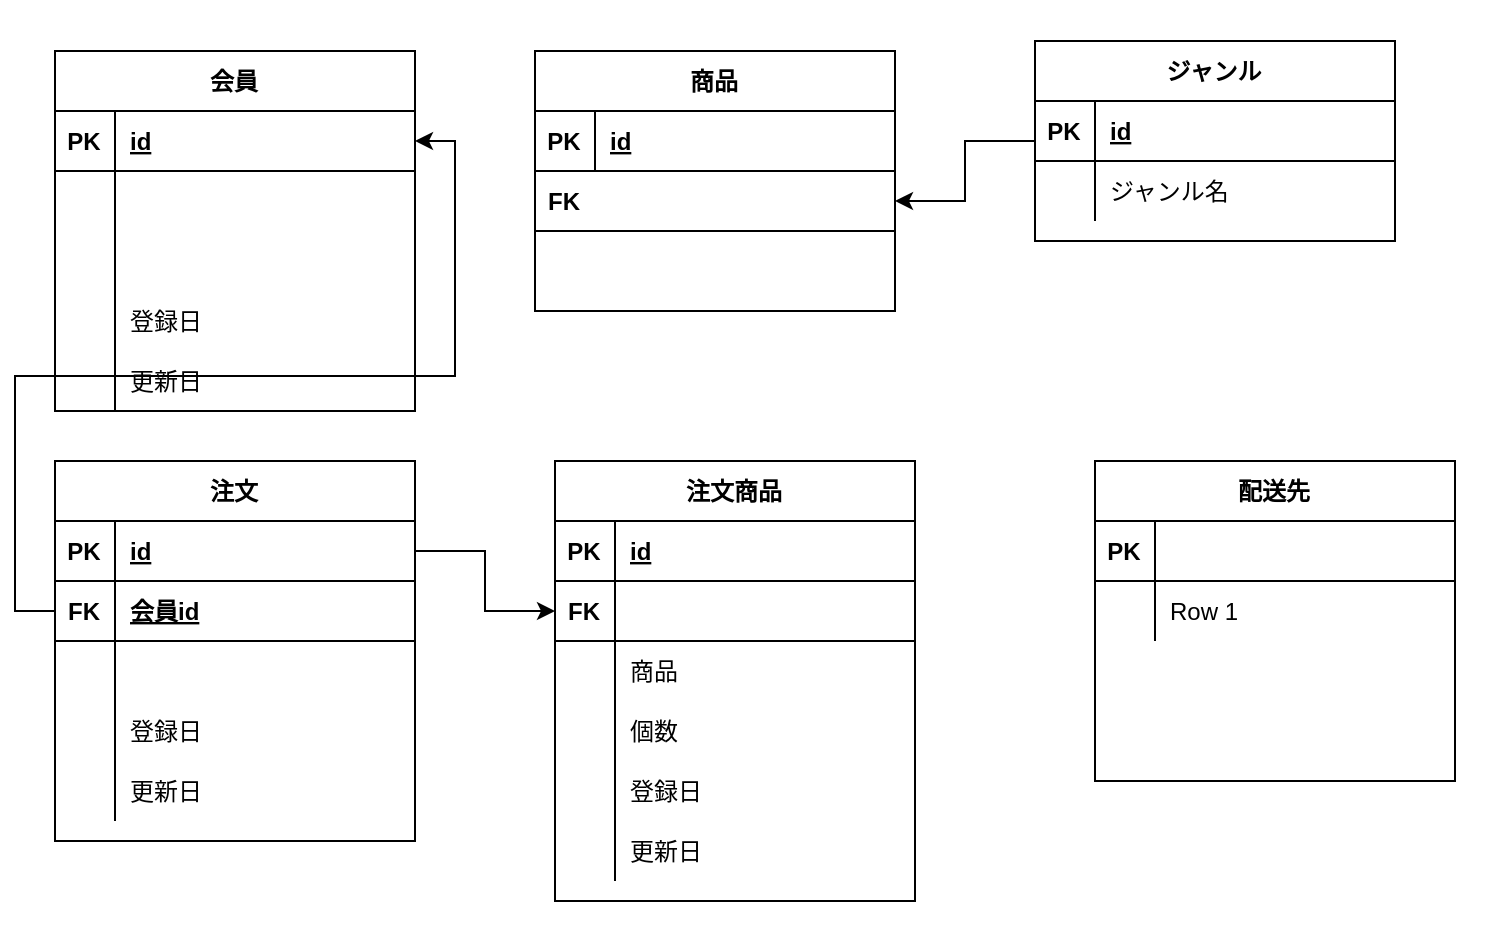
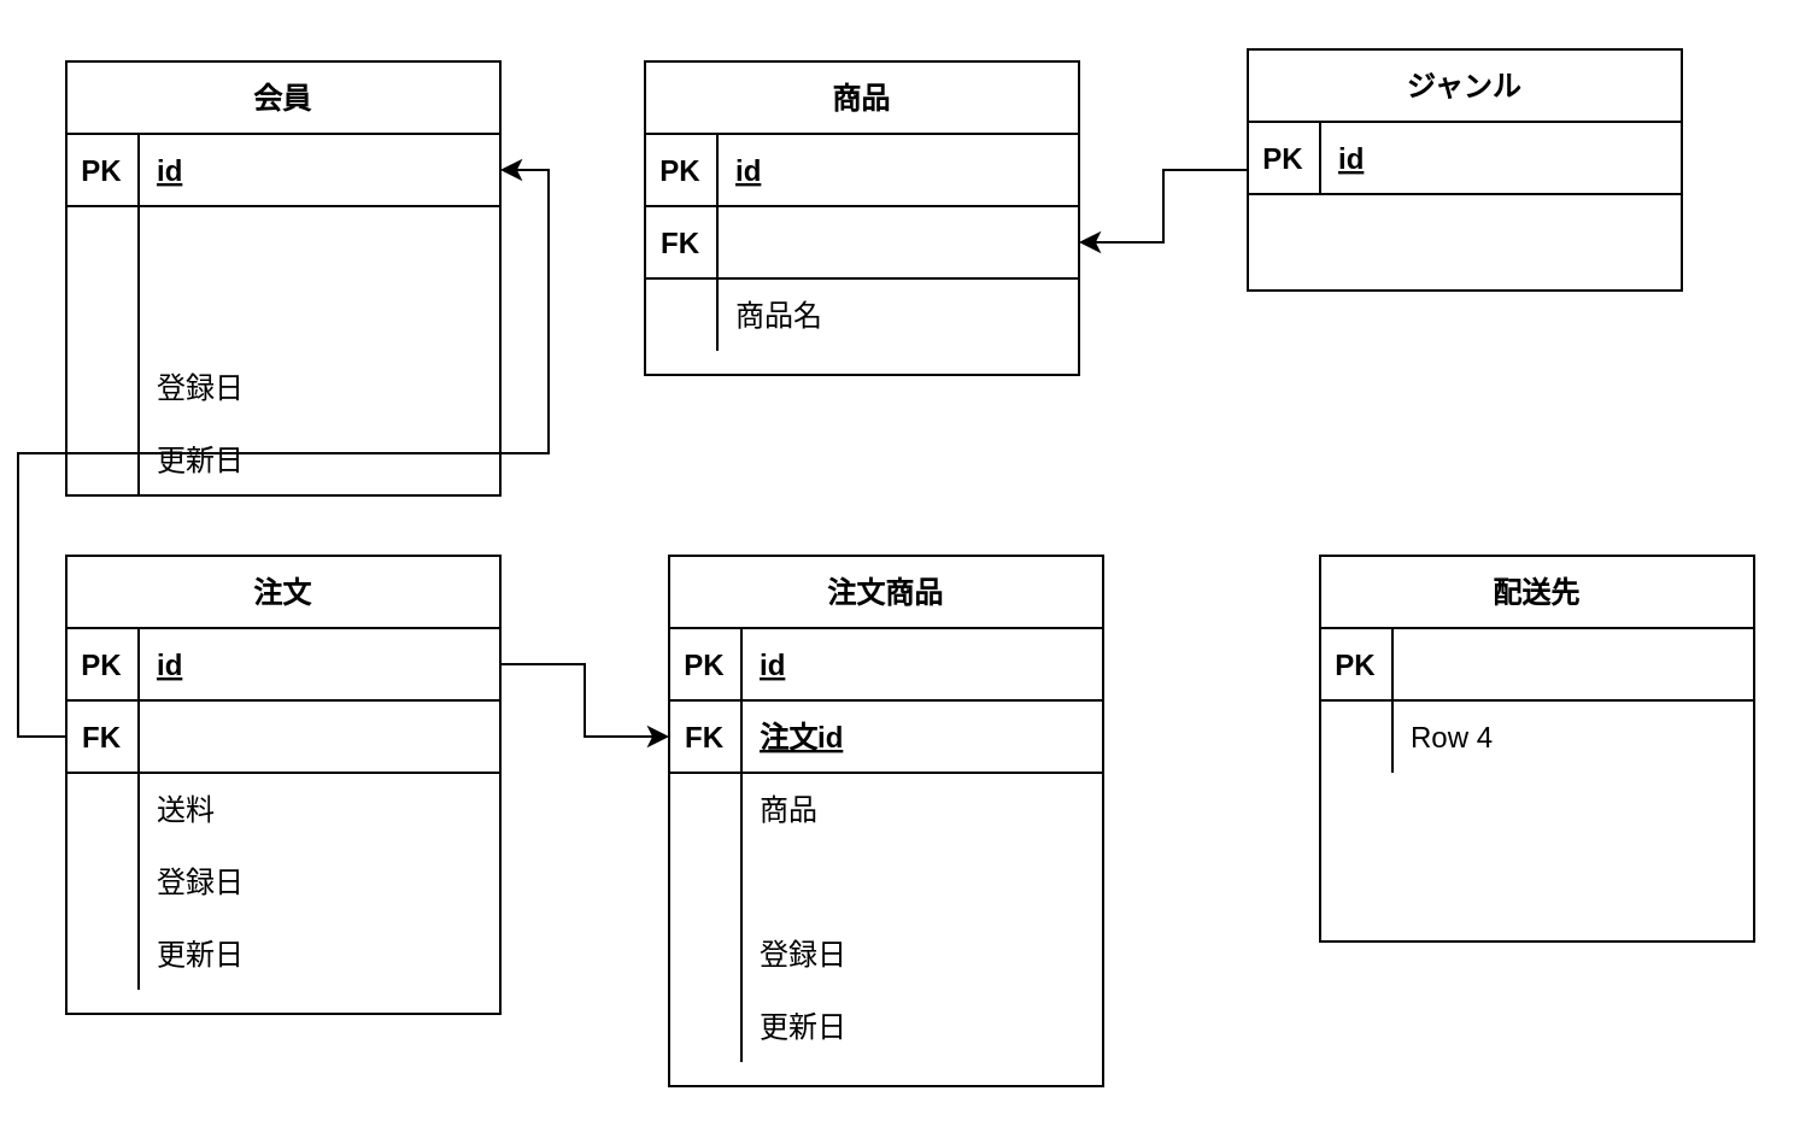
- <mxCell id="32" value="ジャンル名" style="shape=partialRectangle;connectable=0;fillColor=none;top=0;left=0;bottom=0;right=0;align=left;spacingLeft=6;overflow=hidden;" vertex="1" parent="30"><mxGeometry x="30" width="150" height="30" as="geometry" /></mxCell>
+ <mxCell id="24" value="商品名" style="shape=partialRectangle;connectable=0;fillColor=none;top=0;left=0;bottom=0;right=0;align=left;spacingLeft=6;overflow=hidden;" vertex="1" parent="22"><mxGeometry x="30" width="150" height="30" as="geometry" /></mxCell>
- <mxCell id="39" value="会員id" style="shape=partialRectangle;connectable=0;fillColor=none;top=0;left=0;bottom=0;right=0;align=left;spacingLeft=6;fontStyle=5;overflow=hidden;" vertex="1" parent="37"><mxGeometry x="30" width="150" height="30" as="geometry" /></mxCell>
+ <mxCell id="65" value="注文id" style="shape=partialRectangle;connectable=0;fillColor=none;top=0;left=0;bottom=0;right=0;align=left;spacingLeft=6;fontStyle=5;overflow=hidden;" vertex="1" parent="63"><mxGeometry x="30" width="150" height="30" as="geometry" /></mxCell>
- <mxCell id="54" value="Row 1" style="shape=partialRectangle;connectable=0;fillColor=none;top=0;left=0;bottom=0;right=0;align=left;spacingLeft=6;overflow=hidden;" vertex="1" parent="52"><mxGeometry x="30" width="150" height="30" as="geometry" /></mxCell>
+ <mxCell id="54" value="Row 4" style="shape=partialRectangle;connectable=0;fillColor=none;top=0;left=0;bottom=0;right=0;align=left;spacingLeft=6;overflow=hidden;" vertex="1" parent="52"><mxGeometry x="30" width="150" height="30" as="geometry" /></mxCell>
+ <mxCell id="42" value="送料" style="shape=partialRectangle;connectable=0;fillColor=none;top=0;left=0;bottom=0;right=0;align=left;spacingLeft=6;overflow=hidden;" vertex="1" parent="40"><mxGeometry x="30" width="150" height="30" as="geometry" /></mxCell>
- <mxCell id="71" value="個数" style="shape=partialRectangle;connectable=0;fillColor=none;top=0;left=0;bottom=0;right=0;align=left;spacingLeft=6;overflow=hidden;" vertex="1" parent="69"><mxGeometry x="30" width="150" height="30" as="geometry" /></mxCell>
